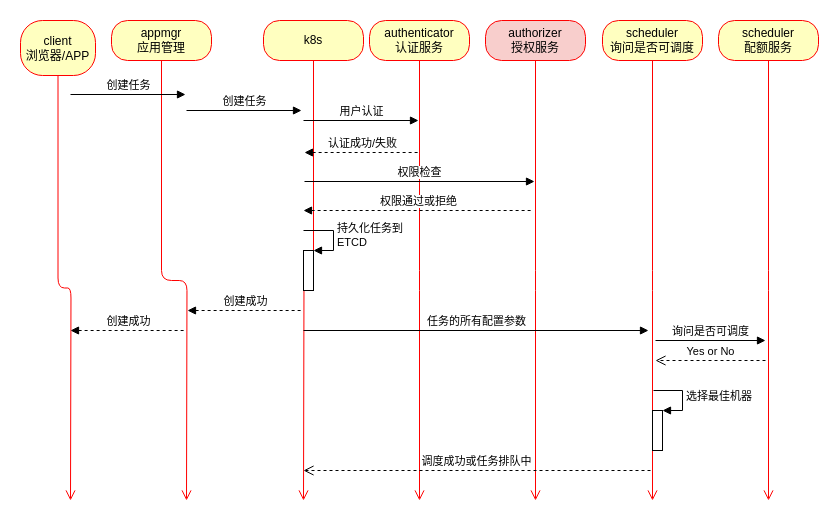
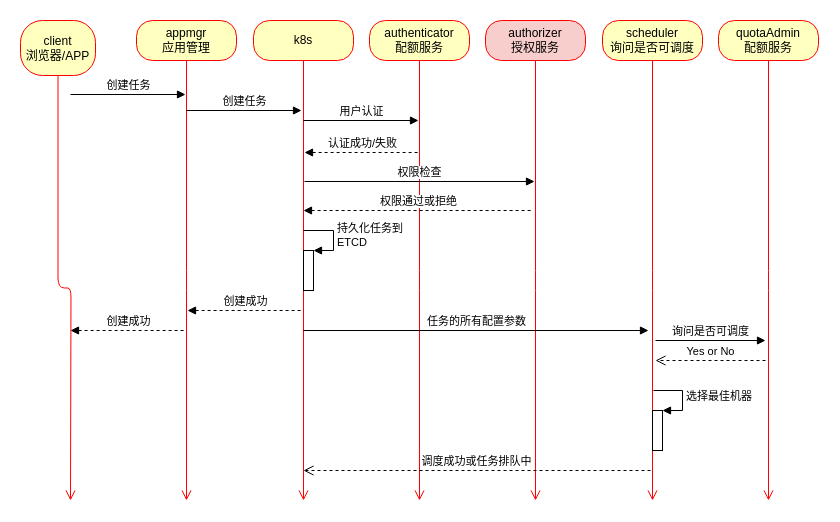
- <mxCell id="10" value="appmgr&lt;br&gt;应用管理&lt;br&gt;" style="rounded=1;whiteSpace=wrap;html=1;arcSize=40;fontColor=#000000;fillColor=#ffffc0;strokeColor=#ff0000;" vertex="1" parent="1"><mxGeometry x="111" y="20" width="100" height="40" as="geometry" /></mxCell>
+ <mxCell id="10" value="appmgr&lt;br&gt;应用管理&lt;br&gt;" style="rounded=1;whiteSpace=wrap;html=1;arcSize=40;fontColor=#000000;fillColor=#ffffc0;strokeColor=#ff0000;" vertex="1" parent="1"><mxGeometry x="136" y="20" width="100" height="40" as="geometry" /></mxCell>
- <mxCell id="4" value="k8s&lt;br&gt;" style="rounded=1;whiteSpace=wrap;html=1;arcSize=40;fontColor=#000000;fillColor=#ffffc0;strokeColor=#ff0000;" vertex="1" parent="1"><mxGeometry x="263" y="20" width="100" height="40" as="geometry" /></mxCell>
+ <mxCell id="4" value="k8s&lt;br&gt;" style="rounded=1;whiteSpace=wrap;html=1;arcSize=40;fontColor=#000000;fillColor=#ffffc0;strokeColor=#ff0000;" vertex="1" parent="1"><mxGeometry x="253" y="20" width="100" height="40" as="geometry" /></mxCell>
- <mxCell id="6" value="authenticator&lt;br&gt;认证服务&lt;br&gt;" style="rounded=1;whiteSpace=wrap;html=1;arcSize=40;fontColor=#000000;fillColor=#ffffc0;strokeColor=#ff0000;" vertex="1" parent="1"><mxGeometry x="369" y="20" width="100" height="40" as="geometry" /></mxCell>
+ <mxCell id="6" value="authenticator&lt;br&gt;配额服务&lt;br&gt;" style="rounded=1;whiteSpace=wrap;html=1;arcSize=40;fontColor=#000000;fillColor=#ffffc0;strokeColor=#ff0000;" vertex="1" parent="1"><mxGeometry x="369" y="20" width="100" height="40" as="geometry" /></mxCell>
- <mxCell id="14" value="scheduler&lt;br&gt;配额服务" style="rounded=1;whiteSpace=wrap;html=1;arcSize=40;fontColor=#000000;fillColor=#ffffc0;strokeColor=#ff0000;" vertex="1" parent="1"><mxGeometry x="718" y="20" width="100" height="40" as="geometry" /></mxCell>
+ <mxCell id="14" value="quotaAdmin&lt;br&gt;配额服务" style="rounded=1;whiteSpace=wrap;html=1;arcSize=40;fontColor=#000000;fillColor=#ffffc0;strokeColor=#ff0000;" vertex="1" parent="1"><mxGeometry x="718" y="20" width="100" height="40" as="geometry" /></mxCell>
